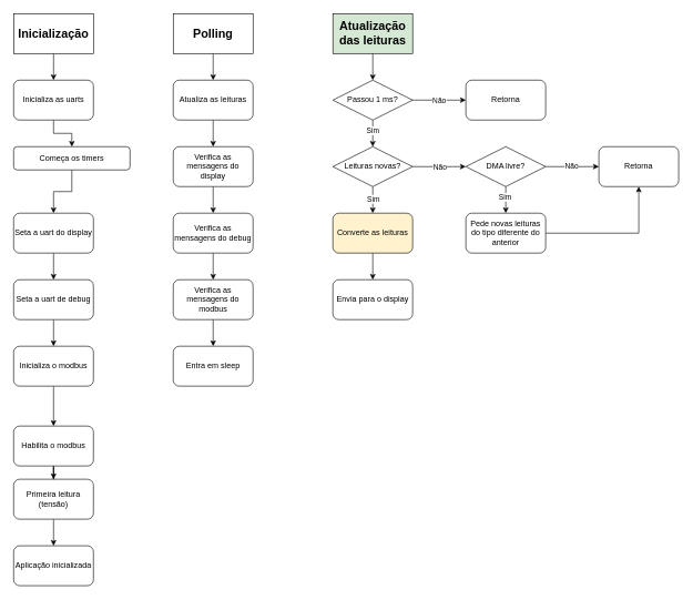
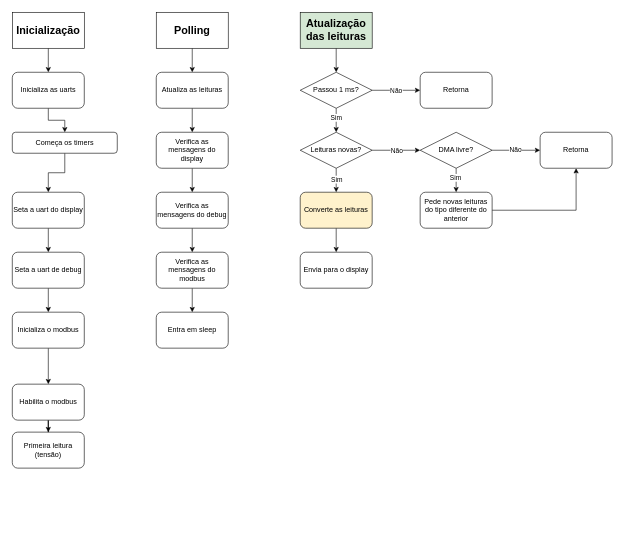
- <mxCell id="8" value="" style="edgeStyle=orthogonalEdgeStyle;rounded=0;orthogonalLoop=1;jettySize=auto;html=1;" edge="1" parent="1" source="9" target="14"><mxGeometry relative="1" as="geometry" /></mxCell>
- <mxCell id="14" value="Aplicação inicializada" style="rounded=1;whiteSpace=wrap;html=1;" vertex="1" parent="1"><mxGeometry x="20" y="820" width="120" height="60" as="geometry" /></mxCell>
